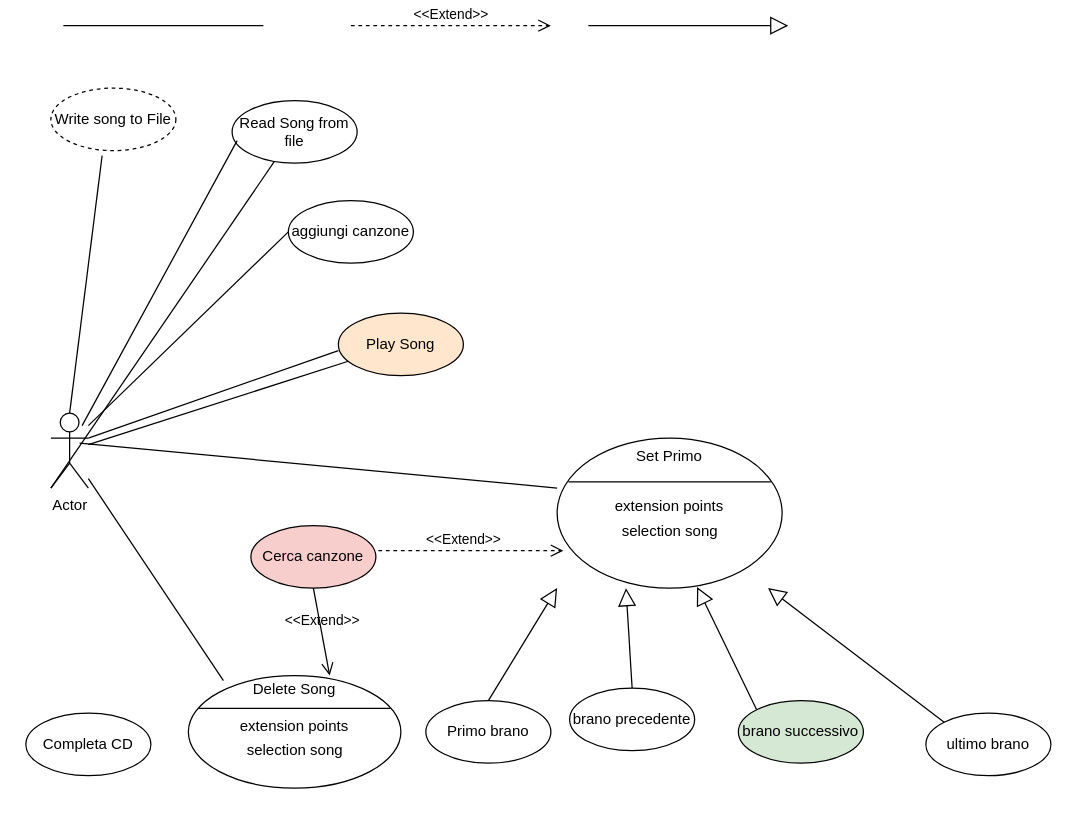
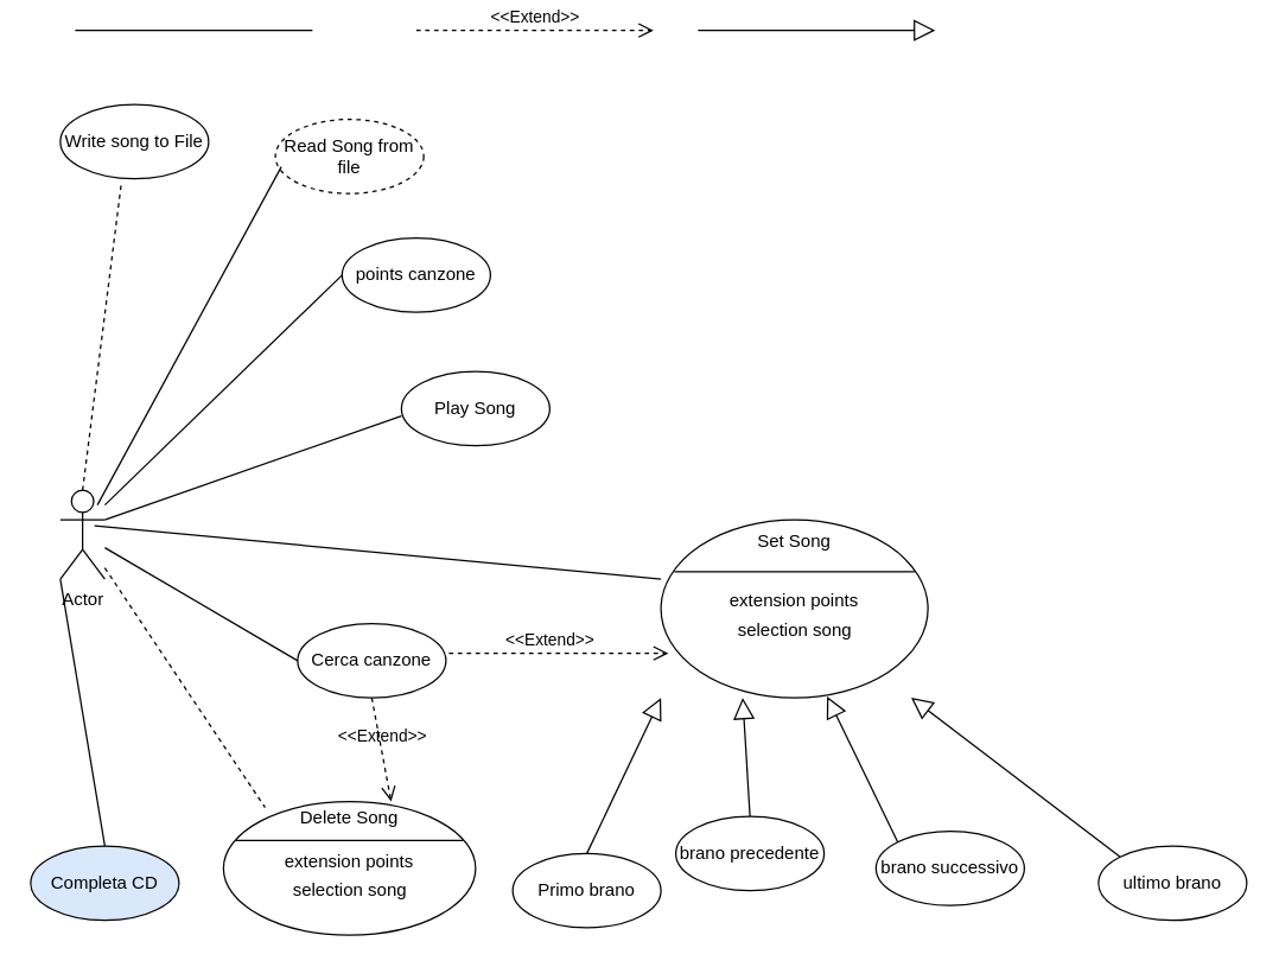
- <mxCell id="32" value="Write song to File" style="ellipse;html=1;whiteSpace=wrap;dashed=1;" vertex="1" parent="1"><mxGeometry x="40" y="70" width="100" height="50" as="geometry" /></mxCell>
+ <mxCell id="32" value="Write song to File" style="ellipse;html=1;whiteSpace=wrap;" vertex="1" parent="1"><mxGeometry x="40" y="70" width="100" height="50" as="geometry" /></mxCell>
- <mxCell id="31" value="Read Song from file" style="ellipse;html=1;whiteSpace=wrap;" vertex="1" parent="1"><mxGeometry x="185" y="80" width="100" height="50" as="geometry" /></mxCell>
+ <mxCell id="31" value="Read Song from file" style="ellipse;html=1;whiteSpace=wrap;dashed=1;" vertex="1" parent="1"><mxGeometry x="185" y="80" width="100" height="50" as="geometry" /></mxCell>
- <mxCell id="11" value="aggiungi canzone" style="ellipse;html=1;whiteSpace=wrap;" vertex="1" parent="1"><mxGeometry x="230" y="160" width="100" height="50" as="geometry" /></mxCell>
+ <mxCell id="11" value="points canzone" style="ellipse;html=1;whiteSpace=wrap;" vertex="1" parent="1"><mxGeometry x="230" y="160" width="100" height="50" as="geometry" /></mxCell>
- <mxCell id="37" value="" style="endArrow=none;html=1;endSize=12;startArrow=none;startSize=14;startFill=0;align=center;verticalAlign=bottom;endFill=0;rounded=0;exitX=0;exitY=1;exitDx=0;exitDy=0;exitPerimeter=0;" edge="1" parent="1" source="2" target="31"><mxGeometry y="3" relative="1" as="geometry"><mxPoint x="50" y="399" as="sourcePoint" /><mxPoint x="158" y="561" as="targetPoint" /></mxGeometry></mxCell>
+ <mxCell id="37" value="" style="endArrow=none;html=1;endSize=12;startArrow=none;startSize=14;startFill=0;align=center;verticalAlign=bottom;endFill=0;rounded=0;entryX=0.5;entryY=0;entryDx=0;entryDy=0;exitX=0;exitY=1;exitDx=0;exitDy=0;exitPerimeter=0;" edge="1" parent="1" source="2" target="36"><mxGeometry y="3" relative="1" as="geometry"><mxPoint x="50" y="399" as="sourcePoint" /><mxPoint x="158" y="561" as="targetPoint" /></mxGeometry></mxCell>
- <mxCell id="33" value="" style="endArrow=none;html=1;endSize=12;startArrow=none;startSize=14;startFill=0;align=center;verticalAlign=bottom;endFill=0;rounded=0;exitX=0.5;exitY=0;exitDx=0;exitDy=0;exitPerimeter=0;entryX=0.41;entryY=1.08;entryDx=0;entryDy=0;entryPerimeter=0;" edge="1" parent="1" source="2" target="32"><mxGeometry y="3" relative="1" as="geometry"><mxPoint x="80" y="360" as="sourcePoint" /><mxPoint x="280" y="290" as="targetPoint" /></mxGeometry></mxCell>
+ <mxCell id="33" value="" style="endArrow=none;html=1;endSize=12;startArrow=none;startSize=14;startFill=0;align=center;verticalAlign=bottom;endFill=0;rounded=0;exitX=0.5;exitY=0;exitDx=0;exitDy=0;exitPerimeter=0;entryX=0.41;entryY=1.08;entryDx=0;entryDy=0;entryPerimeter=0;dashed=1;" edge="1" parent="1" source="2" target="32"><mxGeometry y="3" relative="1" as="geometry"><mxPoint x="80" y="360" as="sourcePoint" /><mxPoint x="280" y="290" as="targetPoint" /></mxGeometry></mxCell>
- <mxCell id="14" value="Play Song" style="ellipse;html=1;whiteSpace=wrap;fillColor=#ffe6cc;" vertex="1" parent="1"><mxGeometry x="270" y="250" width="100" height="50" as="geometry" /></mxCell>
+ <mxCell id="14" value="Play Song" style="ellipse;html=1;whiteSpace=wrap;" vertex="1" parent="1"><mxGeometry x="270" y="250" width="100" height="50" as="geometry" /></mxCell>
- <mxCell id="30" value="" style="endArrow=none;html=1;endSize=12;startArrow=none;startSize=14;startFill=0;align=center;verticalAlign=bottom;endFill=0;rounded=0;" edge="1" parent="1" source="2" target="14"><mxGeometry y="3" relative="1" as="geometry"><mxPoint x="80" y="392" as="sourcePoint" /><mxPoint x="188" y="554" as="targetPoint" /></mxGeometry></mxCell>
+ <mxCell id="30" value="" style="endArrow=none;html=1;endSize=12;startArrow=none;startSize=14;startFill=0;align=center;verticalAlign=bottom;endFill=0;rounded=0;entryX=0;entryY=0.5;entryDx=0;entryDy=0;" edge="1" parent="1" source="2" target="18"><mxGeometry y="3" relative="1" as="geometry"><mxPoint x="80" y="392" as="sourcePoint" /><mxPoint x="188" y="554" as="targetPoint" /></mxGeometry></mxCell>
- <mxCell id="4" value="Set Primo" style="html=1;strokeColor=none;fillColor=none;align=center;verticalAlign=middle;rotatable=0;whiteSpace=wrap;" vertex="1" parent="3"><mxGeometry width="180" height="30" as="geometry" /></mxCell>
+ <mxCell id="4" value="Set Song" style="html=1;strokeColor=none;fillColor=none;align=center;verticalAlign=middle;rotatable=0;whiteSpace=wrap;" vertex="1" parent="3"><mxGeometry width="180" height="30" as="geometry" /></mxCell>
- <mxCell id="18" value="Cerca canzone" style="ellipse;html=1;whiteSpace=wrap;fillColor=#f8cecc;" vertex="1" parent="1"><mxGeometry x="200" y="420" width="100" height="50" as="geometry" /></mxCell>
+ <mxCell id="18" value="Cerca canzone" style="ellipse;html=1;whiteSpace=wrap;" vertex="1" parent="1"><mxGeometry x="200" y="420" width="100" height="50" as="geometry" /></mxCell>
- <mxCell id="29" value="" style="endArrow=none;html=1;endSize=12;startArrow=none;startSize=14;startFill=0;align=center;verticalAlign=bottom;endFill=0;rounded=0;entryX=0.165;entryY=0.178;entryDx=0;entryDy=0;entryPerimeter=0;" edge="1" parent="1" source="2" target="26"><mxGeometry y="3" relative="1" as="geometry"><mxPoint x="70" y="444.5" as="sourcePoint" /><mxPoint x="230" y="444.5" as="targetPoint" /></mxGeometry></mxCell>
+ <mxCell id="29" value="" style="endArrow=none;html=1;endSize=12;startArrow=none;startSize=14;startFill=0;align=center;verticalAlign=bottom;endFill=0;rounded=0;entryX=0.165;entryY=0.178;entryDx=0;entryDy=0;entryPerimeter=0;dashed=1;" edge="1" parent="1" source="2" target="26"><mxGeometry y="3" relative="1" as="geometry"><mxPoint x="70" y="444.5" as="sourcePoint" /><mxPoint x="230" y="444.5" as="targetPoint" /></mxGeometry></mxCell>
- <mxCell id="24" value="&amp;lt;&amp;lt;Extend&amp;gt;&amp;gt;" style="endArrow=open;startArrow=none;endFill=0;startFill=0;endSize=8;html=1;verticalAlign=bottom;dashed=0;labelBackgroundColor=none;rounded=0;entryX=0.665;entryY=0;entryDx=0;entryDy=0;entryPerimeter=0;exitX=0.5;exitY=1;exitDx=0;exitDy=0;" edge="1" parent="1" source="18" target="26"><mxGeometry width="160" relative="1" as="geometry"><mxPoint x="240" y="540" as="sourcePoint" /><mxPoint x="460" y="450" as="targetPoint" /></mxGeometry></mxCell>
+ <mxCell id="24" value="&amp;lt;&amp;lt;Extend&amp;gt;&amp;gt;" style="endArrow=open;startArrow=none;endFill=0;startFill=0;endSize=8;html=1;verticalAlign=bottom;dashed=1;labelBackgroundColor=none;rounded=0;entryX=0.665;entryY=0;entryDx=0;entryDy=0;entryPerimeter=0;exitX=0.5;exitY=1;exitDx=0;exitDy=0;" edge="1" parent="1" source="18" target="26"><mxGeometry width="160" relative="1" as="geometry"><mxPoint x="240" y="540" as="sourcePoint" /><mxPoint x="460" y="450" as="targetPoint" /></mxGeometry></mxCell>
- <mxCell id="9" value="Primo brano" style="ellipse;html=1;whiteSpace=wrap;" vertex="1" parent="1"><mxGeometry x="340" y="560" width="100" height="50" as="geometry" /></mxCell>
+ <mxCell id="9" value="Primo brano" style="ellipse;html=1;whiteSpace=wrap;" vertex="1" parent="1"><mxGeometry x="345" y="575" width="100" height="50" as="geometry" /></mxCell>
- <mxCell id="7" value="brano successivo" style="ellipse;html=1;whiteSpace=wrap;fillColor=#d5e8d4;" vertex="1" parent="1"><mxGeometry x="590" y="560" width="100" height="50" as="geometry" /></mxCell>
+ <mxCell id="7" value="brano successivo" style="ellipse;html=1;whiteSpace=wrap;" vertex="1" parent="1"><mxGeometry x="590" y="560" width="100" height="50" as="geometry" /></mxCell>
- <mxCell id="36" value="Completa CD" style="ellipse;html=1;whiteSpace=wrap;" vertex="1" parent="1"><mxGeometry y="570" width="100" height="50" as="geometry" x="20" /></mxCell>
+ <mxCell id="36" value="Completa CD" style="ellipse;html=1;whiteSpace=wrap;fillColor=#dae8fc;" vertex="1" parent="1"><mxGeometry y="570" width="100" height="50" as="geometry" x="20" /></mxCell>
